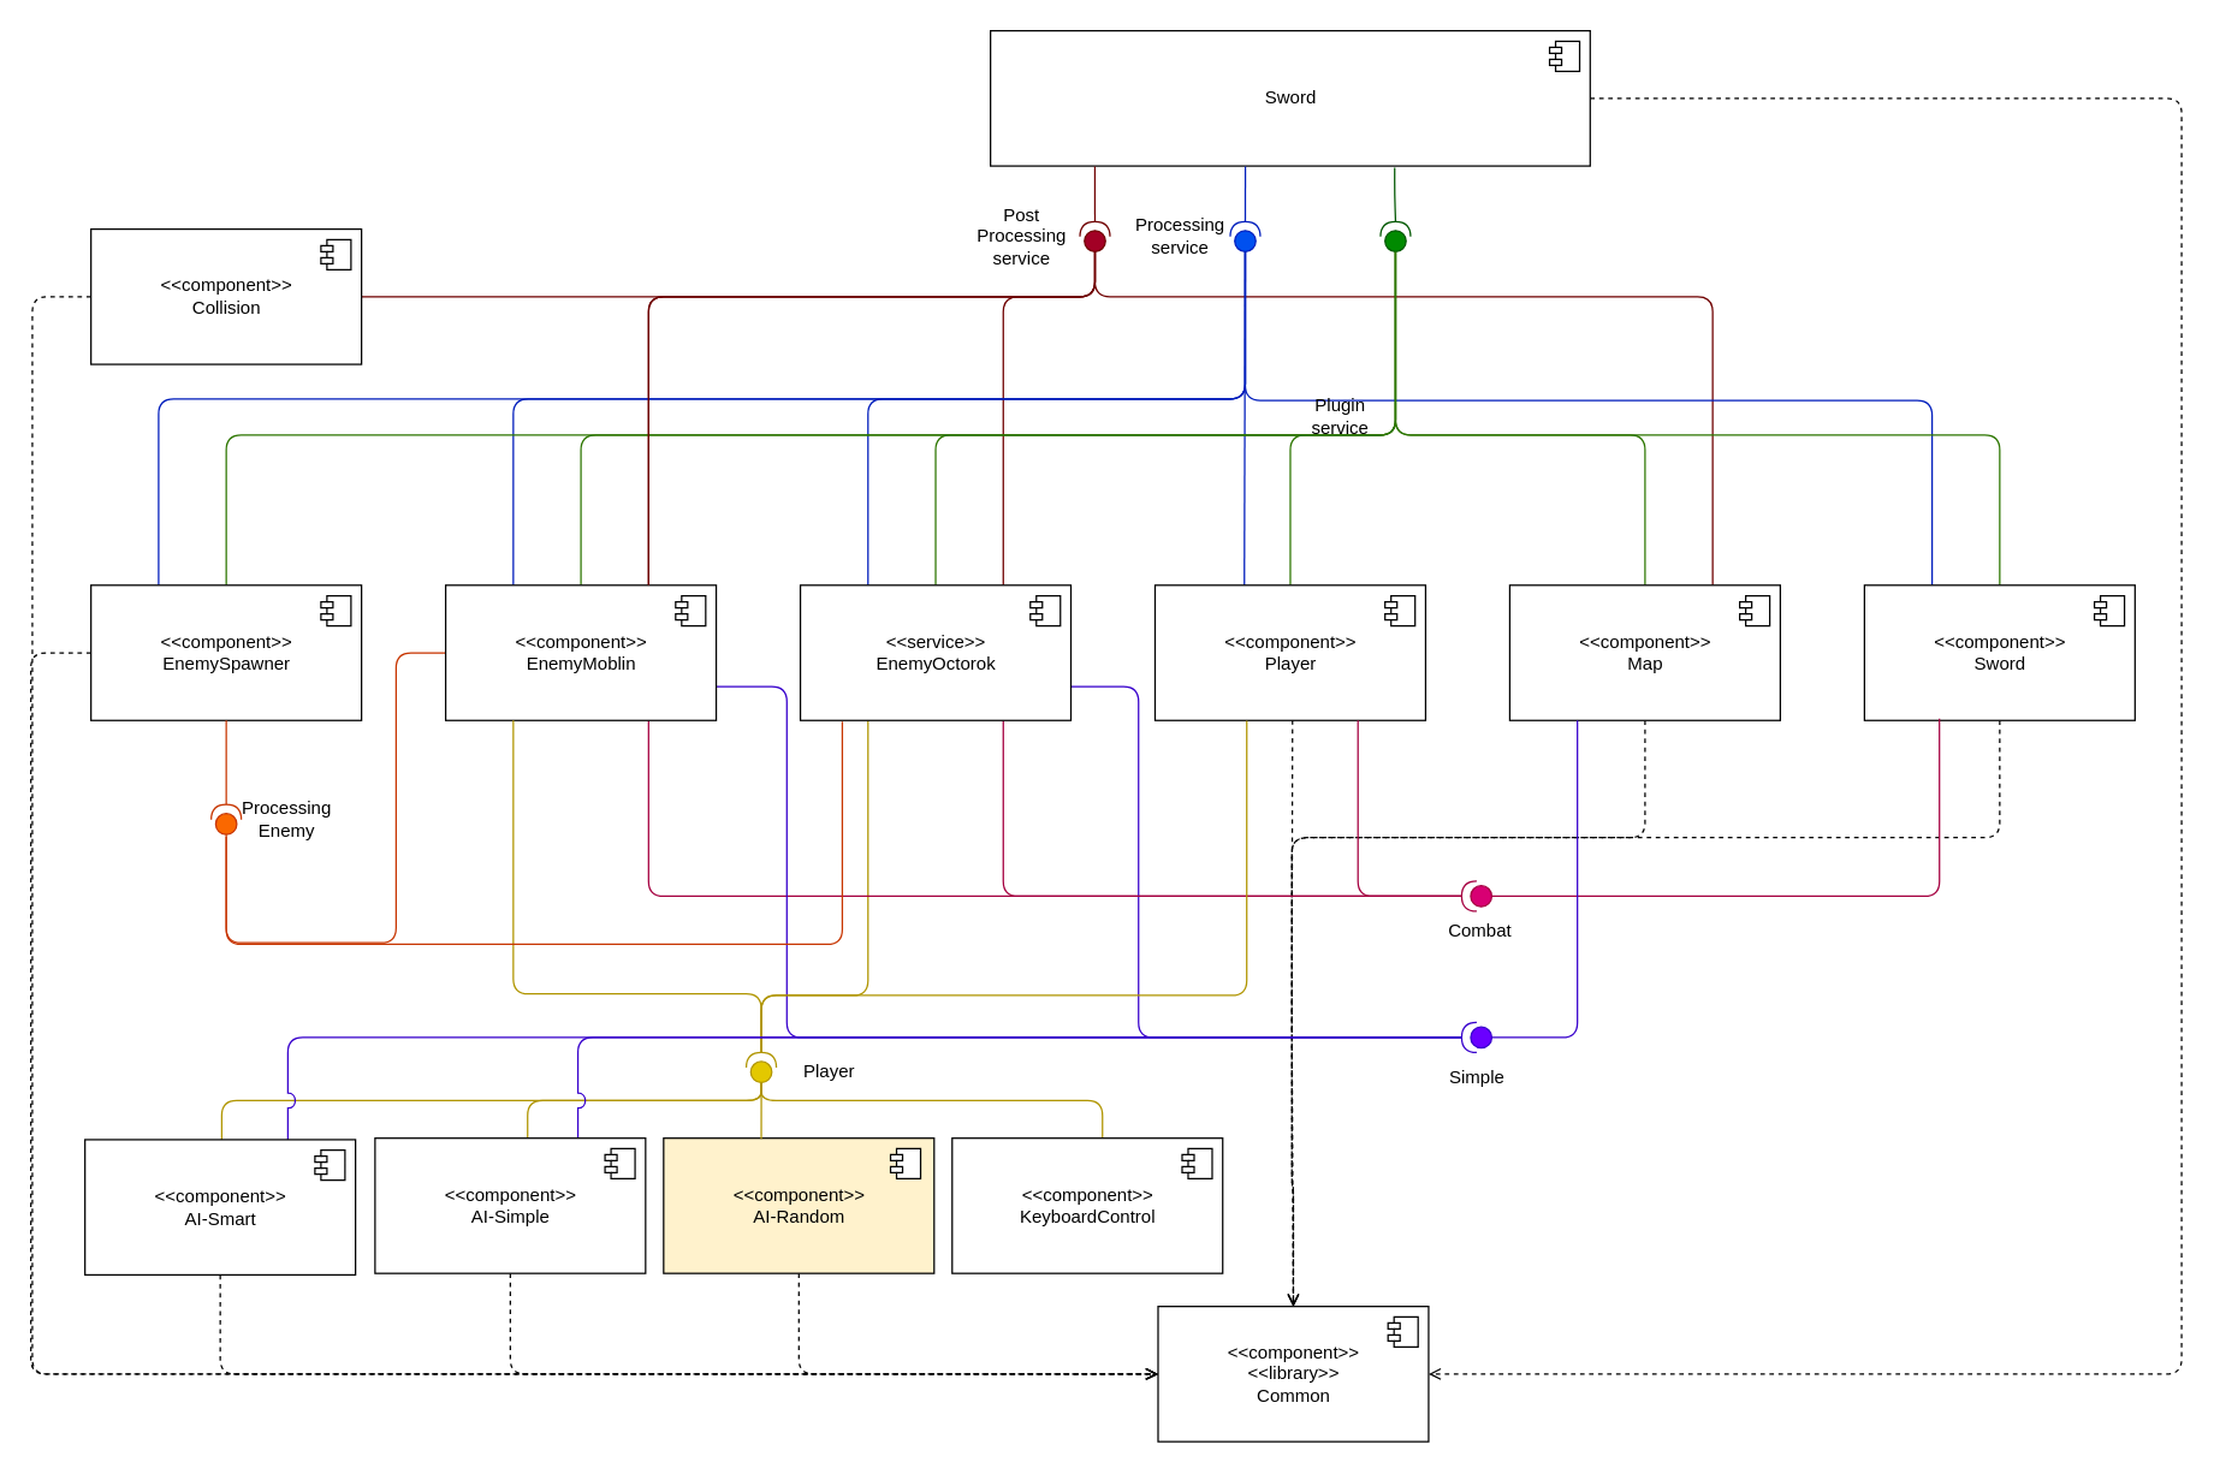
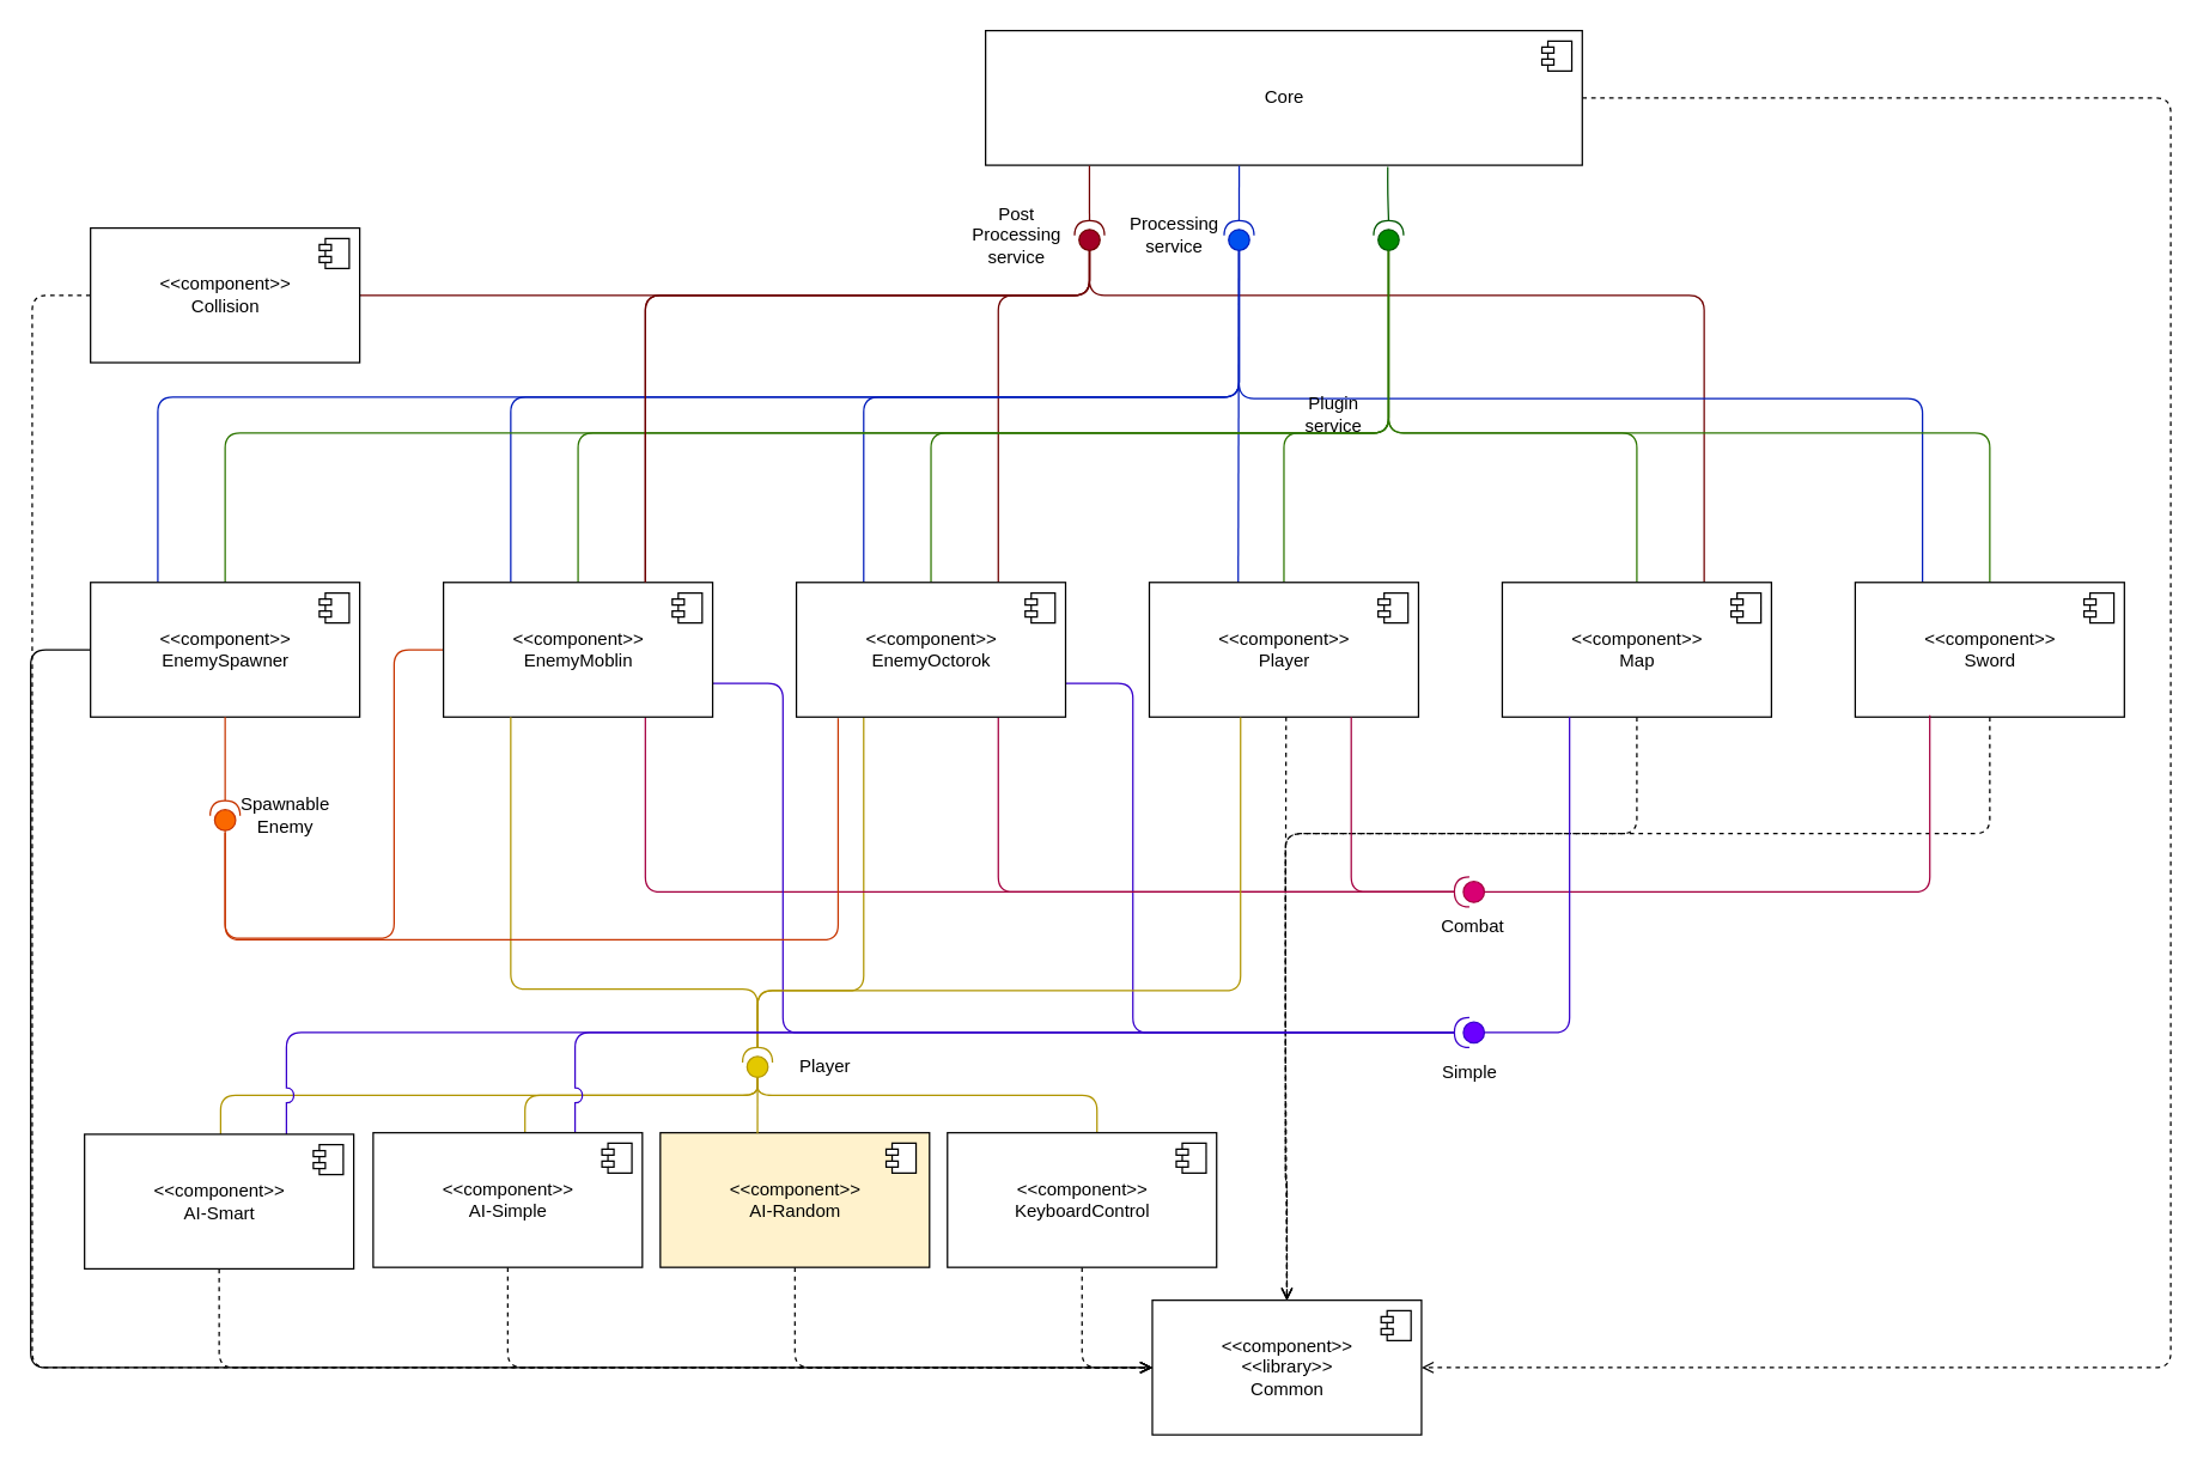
- <mxCell id="4" value="Sword" style="html=1;dropTarget=0;" parent="1" vertex="1"><mxGeometry x="658.5" y="20" width="399" height="90" as="geometry" /></mxCell>
+ <mxCell id="4" value="Core" style="html=1;dropTarget=0;" parent="1" vertex="1"><mxGeometry x="658.5" y="20" width="399" height="90" as="geometry" /></mxCell>
- <mxCell id="66" style="edgeStyle=orthogonalEdgeStyle;rounded=1;jumpStyle=none;jumpSize=10;orthogonalLoop=1;jettySize=auto;html=1;exitX=0;exitY=0.5;exitDx=0;exitDy=0;entryX=0;entryY=0.5;entryDx=0;entryDy=0;dashed=1;endArrow=open;endFill=0;" parent="1" source="67" target="49" edge="1"><mxGeometry relative="1" as="geometry"><Array as="points"><mxPoint x="20" y="434" /><mxPoint x="20" y="914" /></Array></mxGeometry></mxCell>
+ <mxCell id="66" style="edgeStyle=orthogonalEdgeStyle;rounded=1;jumpStyle=none;jumpSize=10;orthogonalLoop=1;jettySize=auto;html=1;exitX=0;exitY=0.5;exitDx=0;exitDy=0;entryX=0;entryY=0.5;entryDx=0;entryDy=0;dashed=0;endArrow=open;endFill=0;" parent="1" source="67" target="49" edge="1"><mxGeometry relative="1" as="geometry"><Array as="points"><mxPoint x="20" y="434" /><mxPoint x="20" y="914" /></Array></mxGeometry></mxCell>
- <mxCell id="19" value="&amp;lt;&amp;lt;service&amp;gt;&amp;gt;&lt;br&gt;EnemyOctorok" style="html=1;dropTarget=0;" parent="1" vertex="1"><mxGeometry x="532" y="389" width="180" height="90" as="geometry" /></mxCell>
+ <mxCell id="19" value="&amp;lt;&amp;lt;component&amp;gt;&amp;gt;&lt;br&gt;EnemyOctorok" style="html=1;dropTarget=0;" parent="1" vertex="1"><mxGeometry x="532" y="389" width="180" height="90" as="geometry" /></mxCell>
- <mxCell id="72" value="Processing Enemy" style="text;html=1;strokeColor=none;fillColor=none;align=center;verticalAlign=middle;whiteSpace=wrap;rounded=0;" parent="1" vertex="1"><mxGeometry x="150" y="522" width="81" height="46" as="geometry" /></mxCell>
+ <mxCell id="72" value="Spawnable Enemy" style="text;html=1;strokeColor=none;fillColor=none;align=center;verticalAlign=middle;whiteSpace=wrap;rounded=0;" parent="1" vertex="1"><mxGeometry x="150" y="522" width="81" height="46" as="geometry" /></mxCell>
+ <mxCell id="52" style="edgeStyle=orthogonalEdgeStyle;rounded=1;jumpStyle=none;jumpSize=10;orthogonalLoop=1;jettySize=auto;html=1;exitX=0.5;exitY=1;exitDx=0;exitDy=0;entryX=0;entryY=0.5;entryDx=0;entryDy=0;dashed=1;endArrow=open;endFill=0;" parent="1" source="53" target="49" edge="1"><mxGeometry relative="1" as="geometry" /></mxCell>
